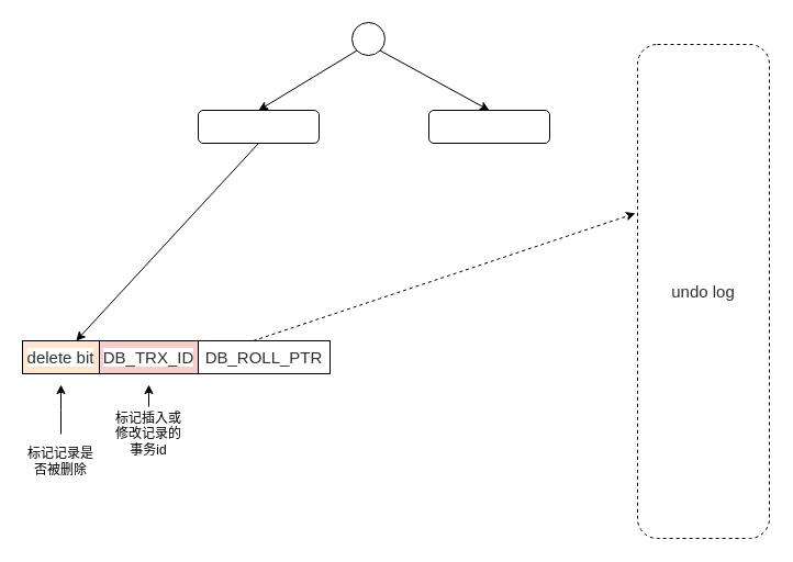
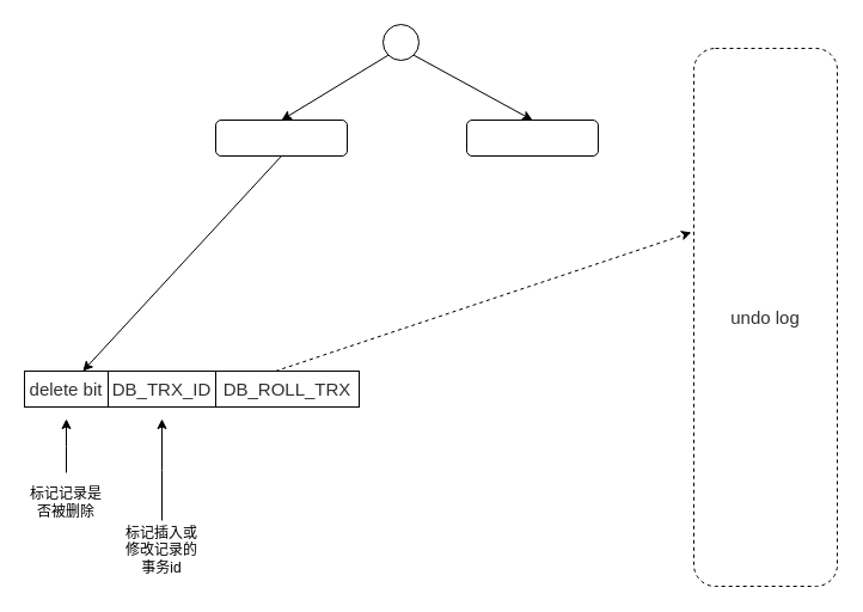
- <mxCell id="2" value="&lt;div style=&quot;text-align: left&quot;&gt;&lt;font color=&quot;#303030&quot; face=&quot;avenir, microsoft yahei, hiragino sans gb, microsoft sans serif, wenquanyi micro hei, sans-serif&quot;&gt;&lt;span style=&quot;font-size: 15px ; background-color: rgb(255 , 255 , 255)&quot;&gt;delete bit&lt;/span&gt;&lt;/font&gt;&lt;/div&gt;" style="rounded=0;whiteSpace=wrap;html=1;fillColor=#ffe6cc;" parent="1" vertex="1"><mxGeometry x="20" y="310" width="70" height="30" as="geometry" /></mxCell>
+ <mxCell id="2" value="&lt;div style=&quot;text-align: left&quot;&gt;&lt;font color=&quot;#303030&quot; face=&quot;avenir, microsoft yahei, hiragino sans gb, microsoft sans serif, wenquanyi micro hei, sans-serif&quot;&gt;&lt;span style=&quot;font-size: 15px ; background-color: rgb(255 , 255 , 255)&quot;&gt;delete bit&lt;/span&gt;&lt;/font&gt;&lt;/div&gt;" style="rounded=0;whiteSpace=wrap;html=1;" parent="1" vertex="1"><mxGeometry x="20" y="310" width="70" height="30" as="geometry" /></mxCell>
- <mxCell id="11" value="&lt;div style=&quot;text-align: left&quot;&gt;&lt;span style=&quot;color: rgb(48 , 48 , 48) ; font-family: &amp;#34;avenir&amp;#34; , &amp;#34;microsoft yahei&amp;#34; , &amp;#34;hiragino sans gb&amp;#34; , &amp;#34;microsoft sans serif&amp;#34; , &amp;#34;wenquanyi micro hei&amp;#34; , sans-serif ; font-size: 15px ; background-color: rgb(255 , 255 , 255)&quot;&gt;DB_TRX_ID&lt;/span&gt;&lt;br&gt;&lt;/div&gt;" style="rounded=0;whiteSpace=wrap;html=1;fillColor=#f8cecc;" vertex="1" parent="1"><mxGeometry x="90" y="310" width="90" height="30" as="geometry" /></mxCell>
+ <mxCell id="11" value="&lt;div style=&quot;text-align: left&quot;&gt;&lt;span style=&quot;color: rgb(48 , 48 , 48) ; font-family: &amp;#34;avenir&amp;#34; , &amp;#34;microsoft yahei&amp;#34; , &amp;#34;hiragino sans gb&amp;#34; , &amp;#34;microsoft sans serif&amp;#34; , &amp;#34;wenquanyi micro hei&amp;#34; , sans-serif ; font-size: 15px ; background-color: rgb(255 , 255 , 255)&quot;&gt;DB_TRX_ID&lt;/span&gt;&lt;br&gt;&lt;/div&gt;" style="rounded=0;whiteSpace=wrap;html=1;" vertex="1" parent="1"><mxGeometry x="90" y="310" width="90" height="30" as="geometry" /></mxCell>
- <mxCell id="14" value="&lt;div style=&quot;text-align: left&quot;&gt;&lt;span style=&quot;color: rgb(48 , 48 , 48) ; font-family: &amp;#34;avenir&amp;#34; , &amp;#34;microsoft yahei&amp;#34; , &amp;#34;hiragino sans gb&amp;#34; , &amp;#34;microsoft sans serif&amp;#34; , &amp;#34;wenquanyi micro hei&amp;#34; , sans-serif ; font-size: 15px ; background-color: rgb(255 , 255 , 255)&quot;&gt;DB_ROLL_PTR&lt;/span&gt;&lt;br&gt;&lt;/div&gt;" style="rounded=0;whiteSpace=wrap;html=1;" vertex="1" parent="1"><mxGeometry x="180" y="310" width="120" height="30" as="geometry" /></mxCell>
+ <mxCell id="14" value="&lt;div style=&quot;text-align: left&quot;&gt;&lt;span style=&quot;color: rgb(48 , 48 , 48) ; font-family: &amp;#34;avenir&amp;#34; , &amp;#34;microsoft yahei&amp;#34; , &amp;#34;hiragino sans gb&amp;#34; , &amp;#34;microsoft sans serif&amp;#34; , &amp;#34;wenquanyi micro hei&amp;#34; , sans-serif ; font-size: 15px ; background-color: rgb(255 , 255 , 255)&quot;&gt;DB_ROLL_TRX&lt;/span&gt;&lt;br&gt;&lt;/div&gt;" style="rounded=0;whiteSpace=wrap;html=1;" vertex="1" parent="1"><mxGeometry x="180" y="310" width="120" height="30" as="geometry" /></mxCell>
- <mxCell id="13" value="标记插入或修改记录的事务id" style="text;html=1;strokeColor=none;fillColor=none;align=center;verticalAlign=middle;whiteSpace=wrap;rounded=0;" vertex="1" parent="1"><mxGeometry x="100" y="370" width="70" height="50" as="geometry" /></mxCell>
+ <mxCell id="13" value="标记插入或修改记录的事务id" style="text;html=1;strokeColor=none;fillColor=none;align=center;verticalAlign=middle;whiteSpace=wrap;rounded=0;" vertex="1" parent="1"><mxGeometry x="100" y="435" width="70" height="50" as="geometry" /></mxCell>
